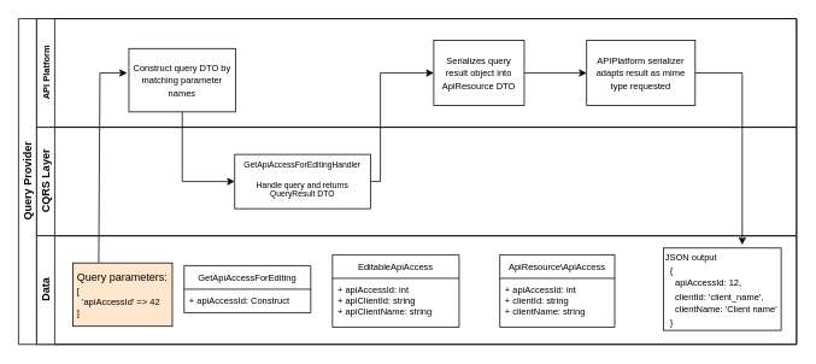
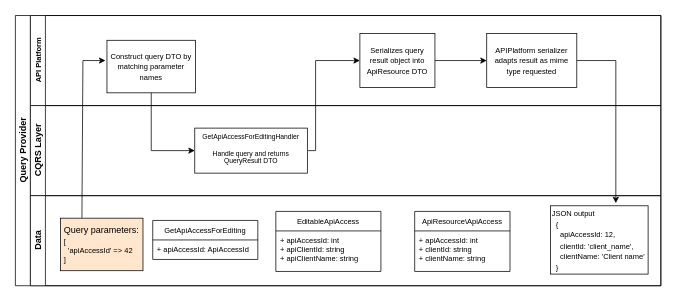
- <mxCell id="15" value="+ apiAccessId: Construct" style="text;strokeColor=none;fillColor=none;align=left;verticalAlign=top;spacingLeft=4;spacingRight=4;overflow=hidden;rotatable=0;points=[[0,0.5],[1,0.5]];portConstraint=eastwest;whiteSpace=wrap;html=1;fontSize=10;" vertex="1" parent="14"><mxGeometry y="26" width="140" height="26" as="geometry" /></mxCell>
+ <mxCell id="15" value="+ apiAccessId: ApiAccessId" style="text;strokeColor=none;fillColor=none;align=left;verticalAlign=top;spacingLeft=4;spacingRight=4;overflow=hidden;rotatable=0;points=[[0,0.5],[1,0.5]];portConstraint=eastwest;whiteSpace=wrap;html=1;fontSize=10;" vertex="1" parent="14"><mxGeometry y="26" width="140" height="26" as="geometry" /></mxCell>
